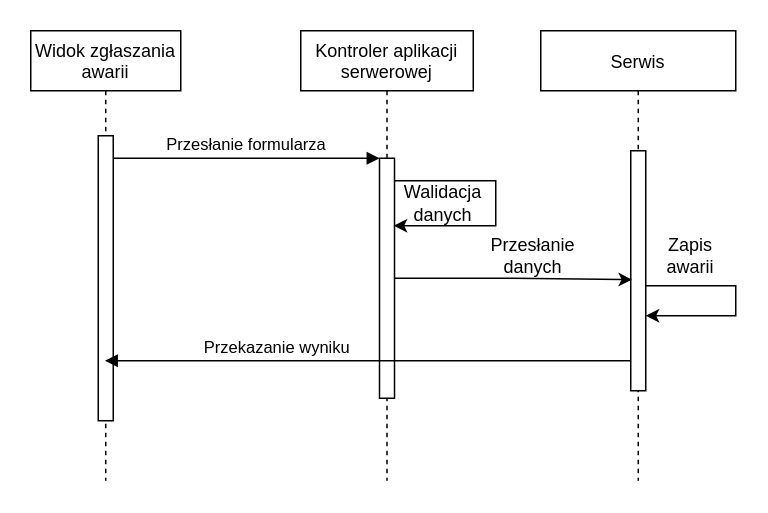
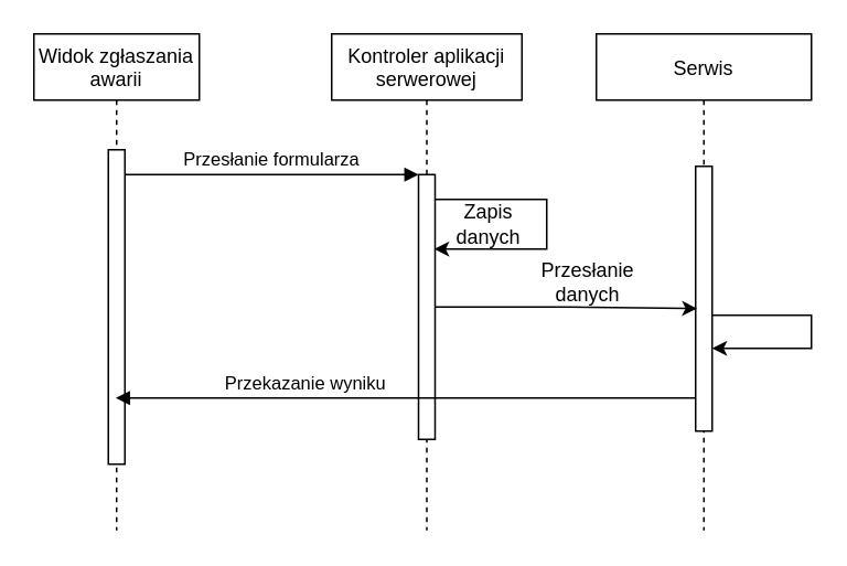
- <mxCell id="7" value="Walidacja danych" style="text;html=1;strokeColor=none;fillColor=none;align=center;verticalAlign=middle;whiteSpace=wrap;rounded=0;" parent="4" vertex="1"><mxGeometry x="65" y="100" width="60" height="30" as="geometry" /></mxCell>
+ <mxCell id="7" value="Zapis danych" style="text;html=1;strokeColor=none;fillColor=none;align=center;verticalAlign=middle;whiteSpace=wrap;rounded=0;" parent="4" vertex="1"><mxGeometry x="65" y="100" width="60" height="30" as="geometry" /></mxCell>
- <mxCell id="13" value="Zapis awarii" style="text;html=1;strokeColor=none;fillColor=none;align=center;verticalAlign=middle;whiteSpace=wrap;rounded=0;" parent="10" vertex="1"><mxGeometry x="70" y="135" width="60" height="30" as="geometry" /></mxCell>
